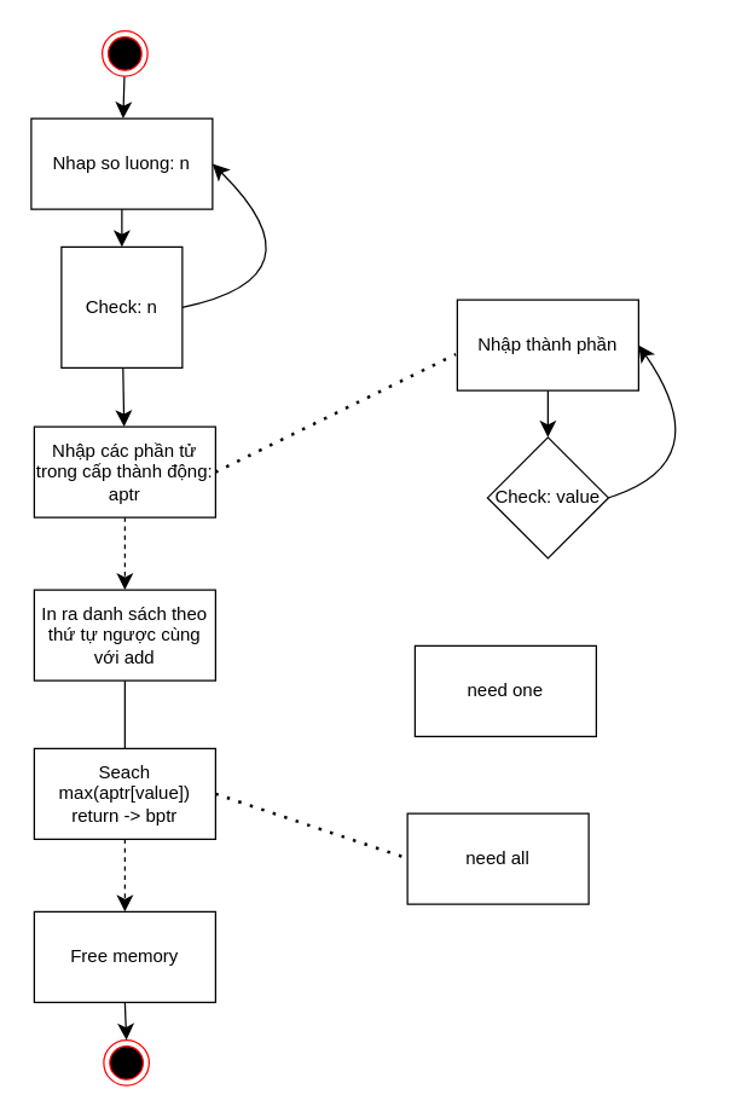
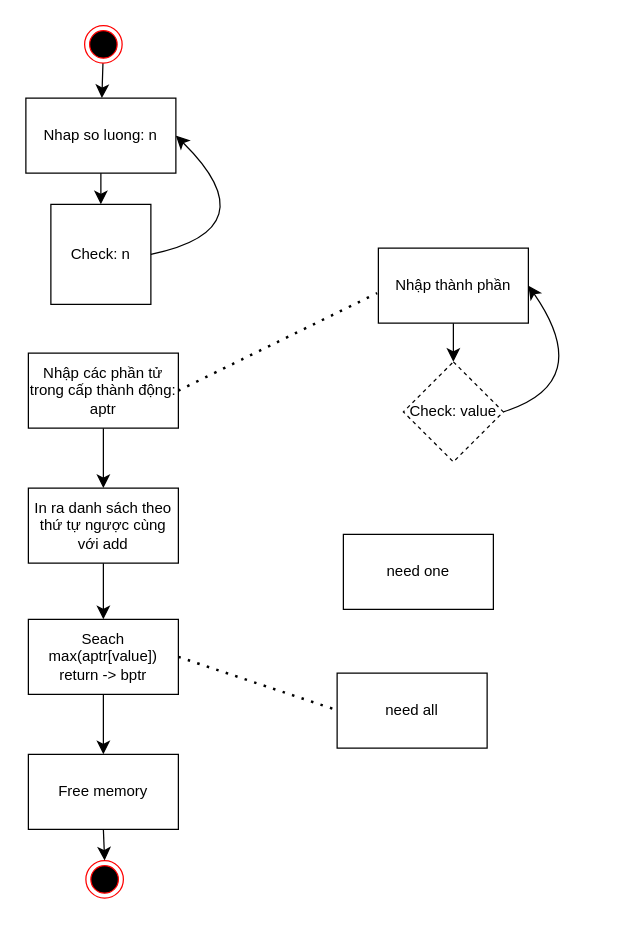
- <mxCell id="6" value="" style="edgeStyle=none;curved=1;rounded=0;orthogonalLoop=1;jettySize=auto;html=1;fontSize=12;startSize=8;endSize=8;" edge="1" parent="1" source="7" target="11"><mxGeometry relative="1" as="geometry" /></mxCell>
- <mxCell id="15" value="Check: value" style="rhombus;whiteSpace=wrap;html=1;" vertex="1" parent="1"><mxGeometry x="322" y="289" width="80" height="80" as="geometry" /></mxCell>
+ <mxCell id="15" value="Check: value" style="rhombus;whiteSpace=wrap;html=1;dashed=1;" vertex="1" parent="1"><mxGeometry x="322" y="289" width="80" height="80" as="geometry" /></mxCell>
- <mxCell id="10" value="" style="edgeStyle=none;curved=1;rounded=0;orthogonalLoop=1;jettySize=auto;html=1;fontSize=12;startSize=8;endSize=8;dashed=1;" edge="1" parent="1" source="11" target="18"><mxGeometry relative="1" as="geometry" /></mxCell>
+ <mxCell id="10" value="" style="edgeStyle=none;curved=1;rounded=0;orthogonalLoop=1;jettySize=auto;html=1;fontSize=12;startSize=8;endSize=8;" edge="1" parent="1" source="11" target="18"><mxGeometry relative="1" as="geometry" /></mxCell>
- <mxCell id="17" value="" style="edgeStyle=none;curved=1;rounded=0;orthogonalLoop=1;jettySize=auto;html=1;fontSize=12;startSize=8;endSize=8;endArrow=none;" edge="1" parent="1" source="18" target="20"><mxGeometry relative="1" as="geometry" /></mxCell>
+ <mxCell id="17" value="" style="edgeStyle=none;curved=1;rounded=0;orthogonalLoop=1;jettySize=auto;html=1;fontSize=12;startSize=8;endSize=8;" edge="1" parent="1" source="18" target="20"><mxGeometry relative="1" as="geometry" /></mxCell>
- <mxCell id="19" value="" style="edgeStyle=none;curved=1;rounded=0;orthogonalLoop=1;jettySize=auto;html=1;fontSize=12;startSize=8;endSize=8;dashed=1;" edge="1" parent="1" source="20" target="21"><mxGeometry relative="1" as="geometry" /></mxCell>
+ <mxCell id="19" value="" style="edgeStyle=none;curved=1;rounded=0;orthogonalLoop=1;jettySize=auto;html=1;fontSize=12;startSize=8;endSize=8;" edge="1" parent="1" source="20" target="21"><mxGeometry relative="1" as="geometry" /></mxCell>
